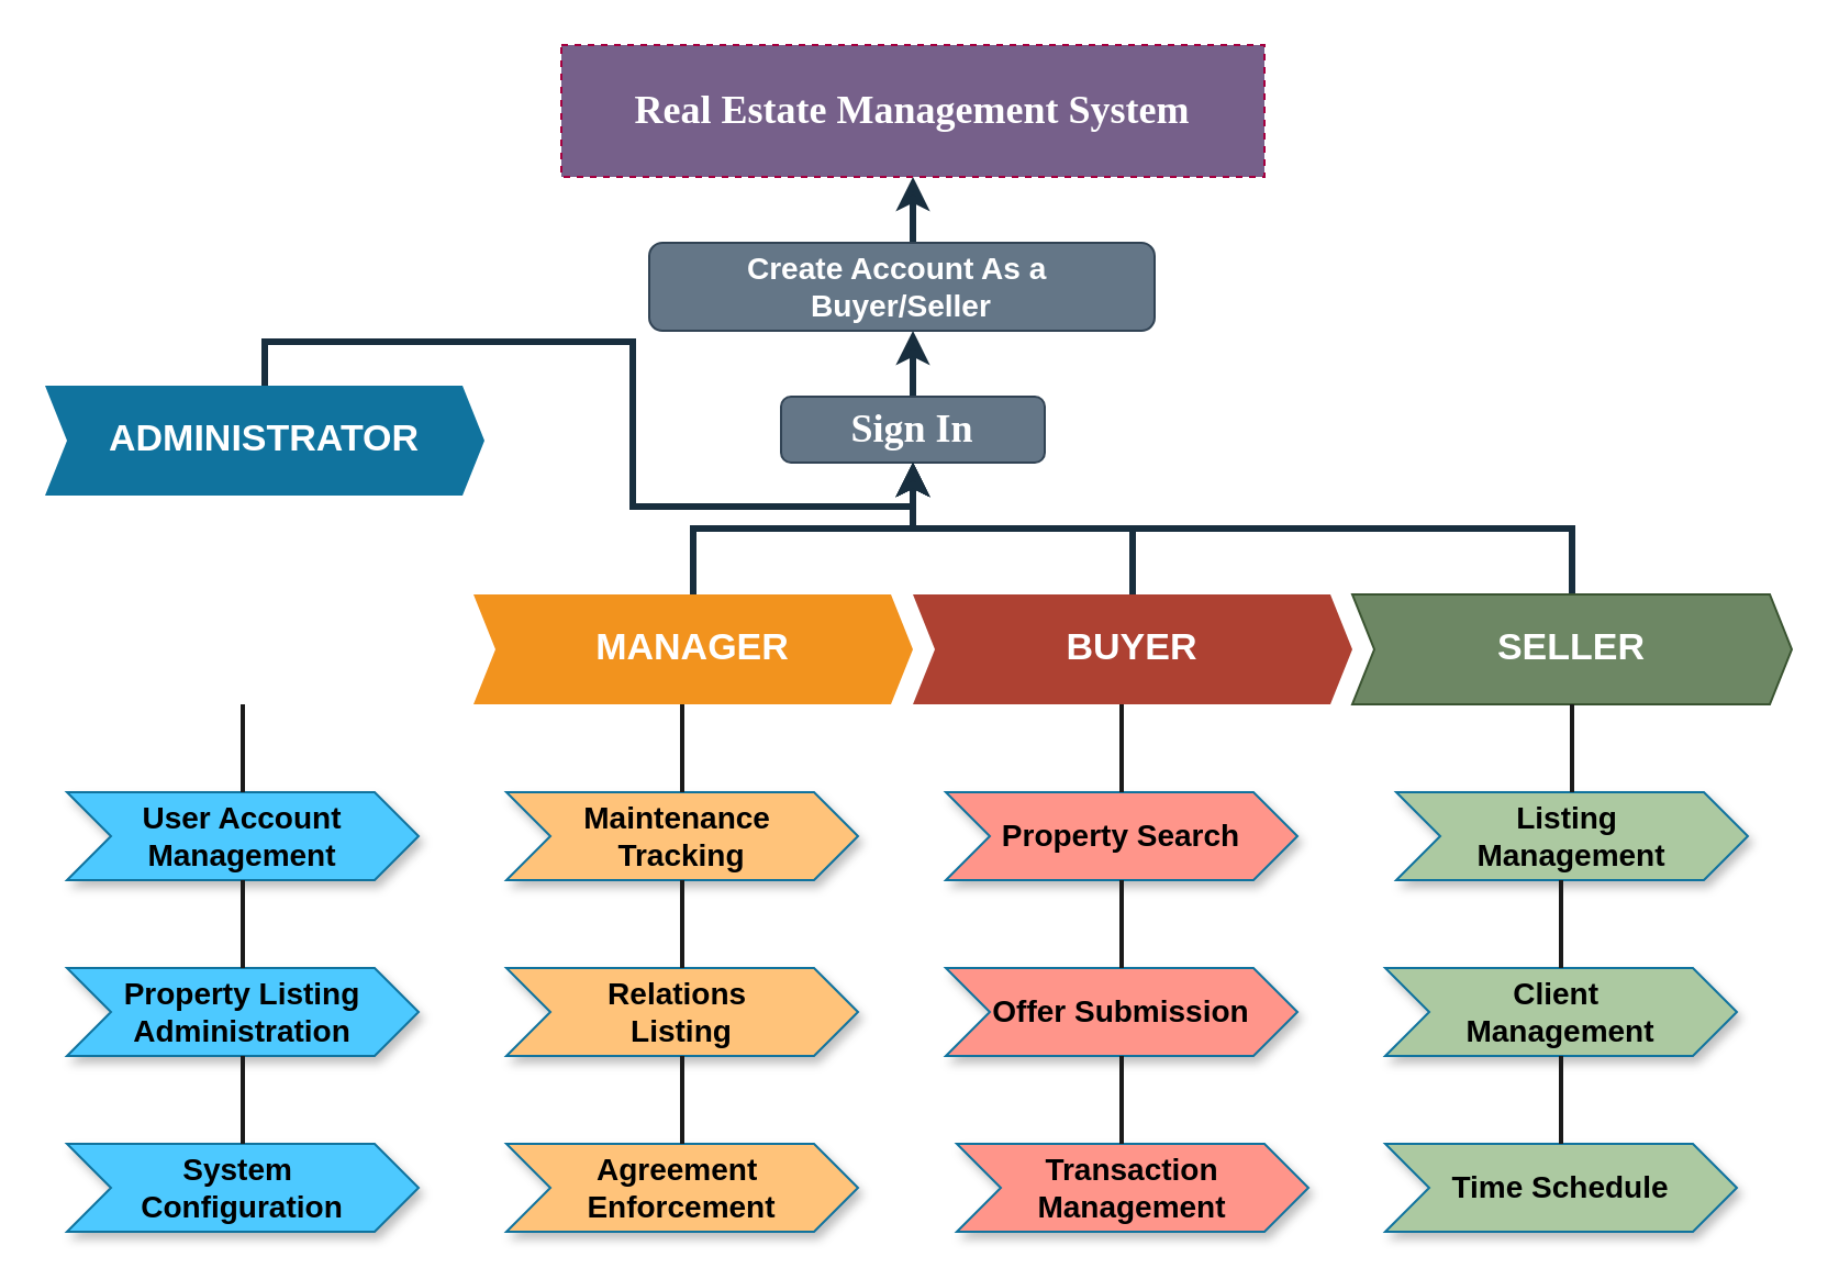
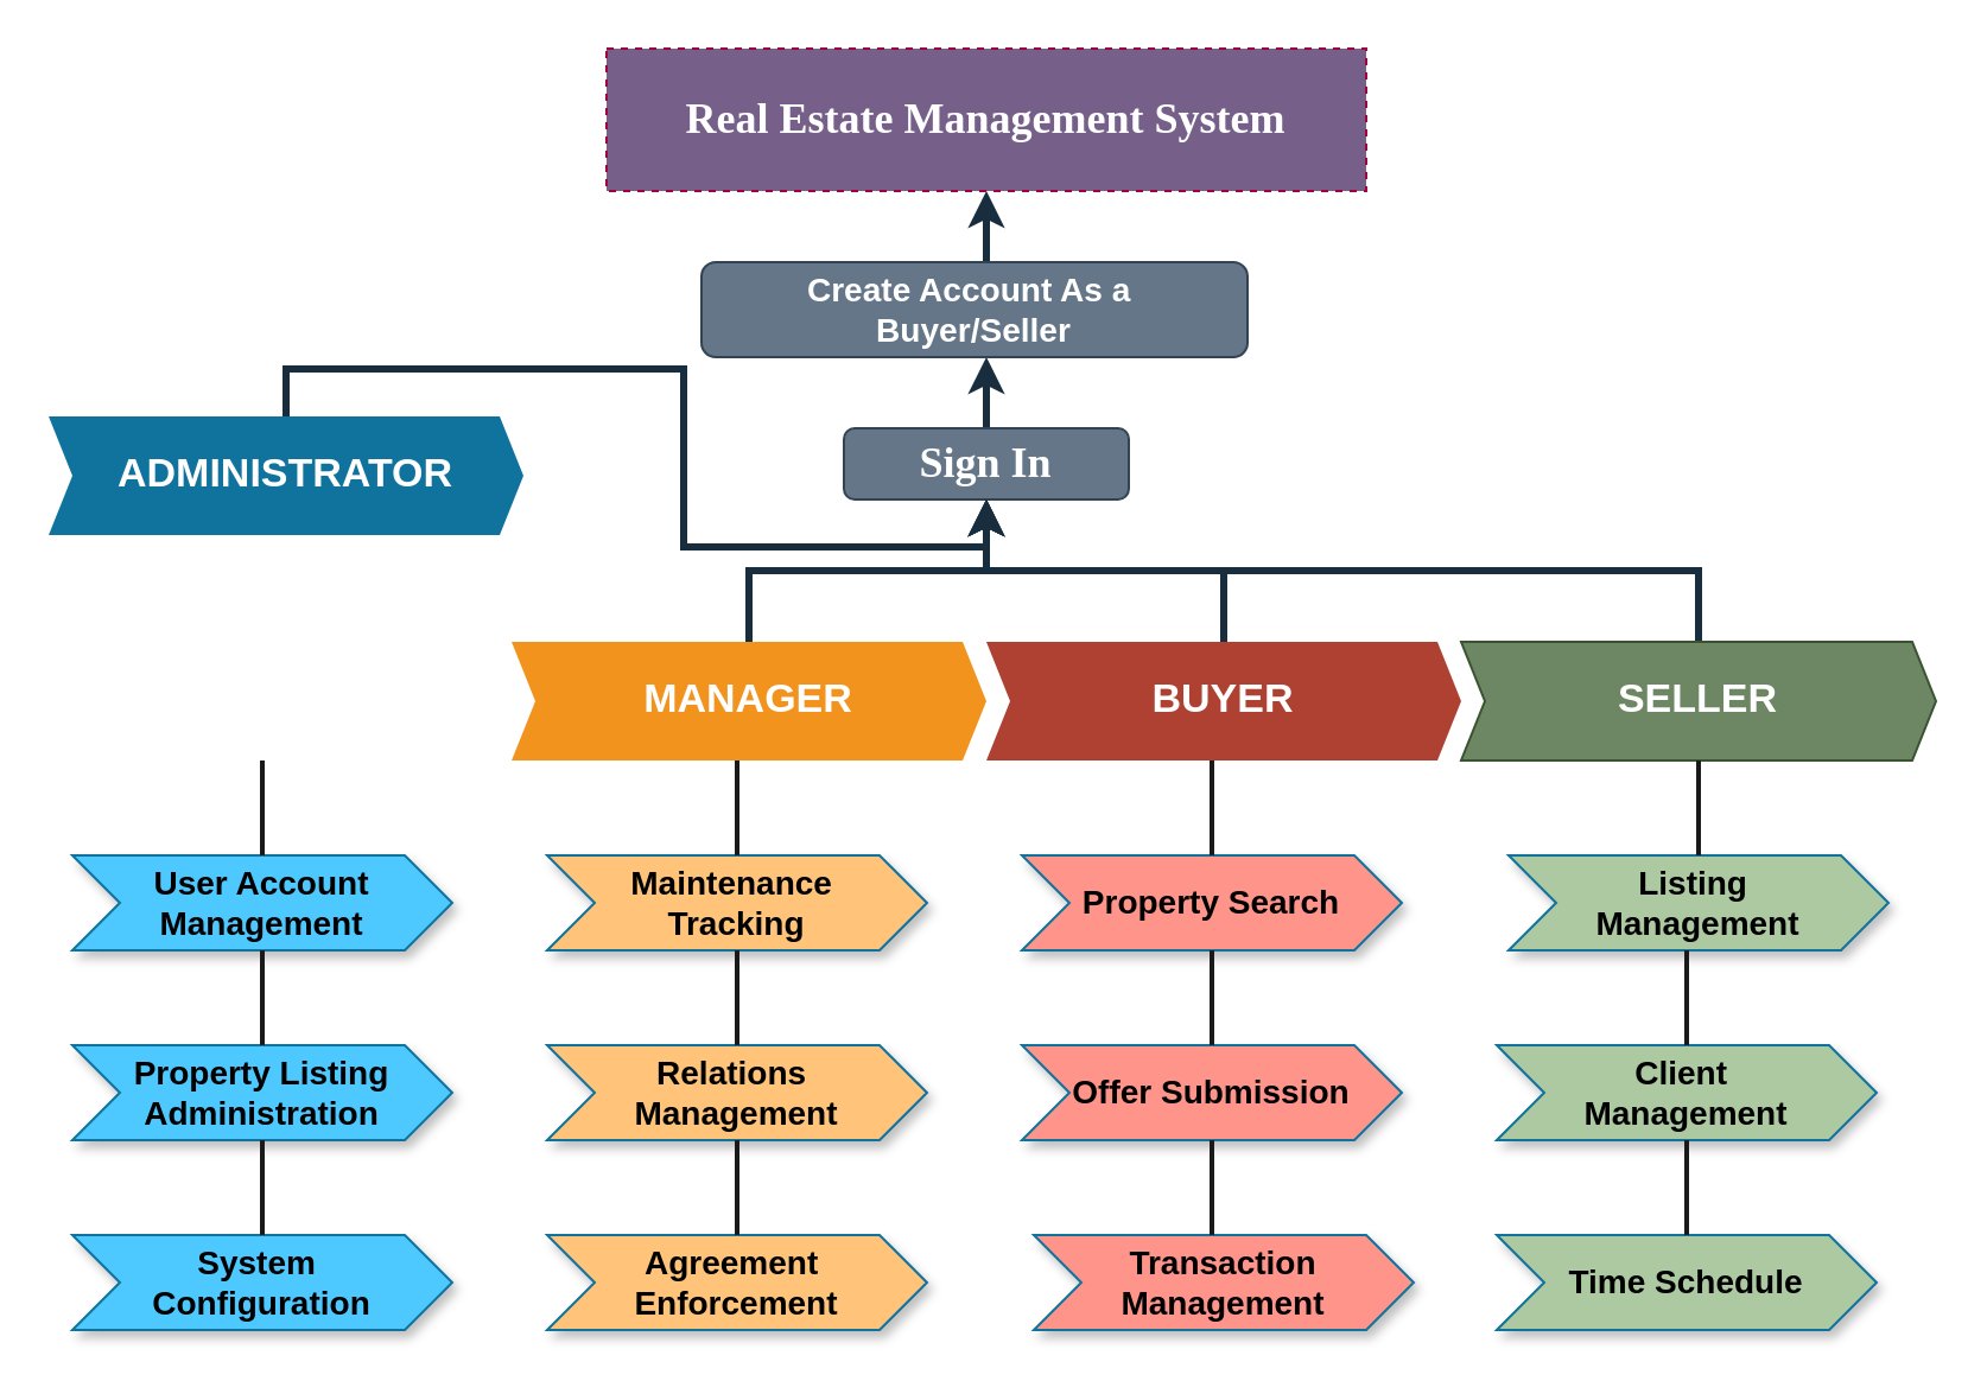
- <mxCell id="15" value="Relations &#10;Listing" style="shape=mxgraph.infographic.ribbonSimple;notch1=20;notch2=20;fillColor=#ffc37a;strokeColor=#10739e;align=center;verticalAlign=middle;fontSize=14;fontStyle=1;shadow=1;whiteSpace=wrap;textShadow=0;labelBorderColor=none;labelBackgroundColor=none;" vertex="1" parent="1"><mxGeometry x="230" y="440" width="160" height="40" as="geometry" /></mxCell>
+ <mxCell id="15" value="Relations &#10;Management" style="shape=mxgraph.infographic.ribbonSimple;notch1=20;notch2=20;fillColor=#ffc37a;strokeColor=#10739e;align=center;verticalAlign=middle;fontSize=14;fontStyle=1;shadow=1;whiteSpace=wrap;textShadow=0;labelBorderColor=none;labelBackgroundColor=none;" vertex="1" parent="1"><mxGeometry x="230" y="440" width="160" height="40" as="geometry" /></mxCell>
